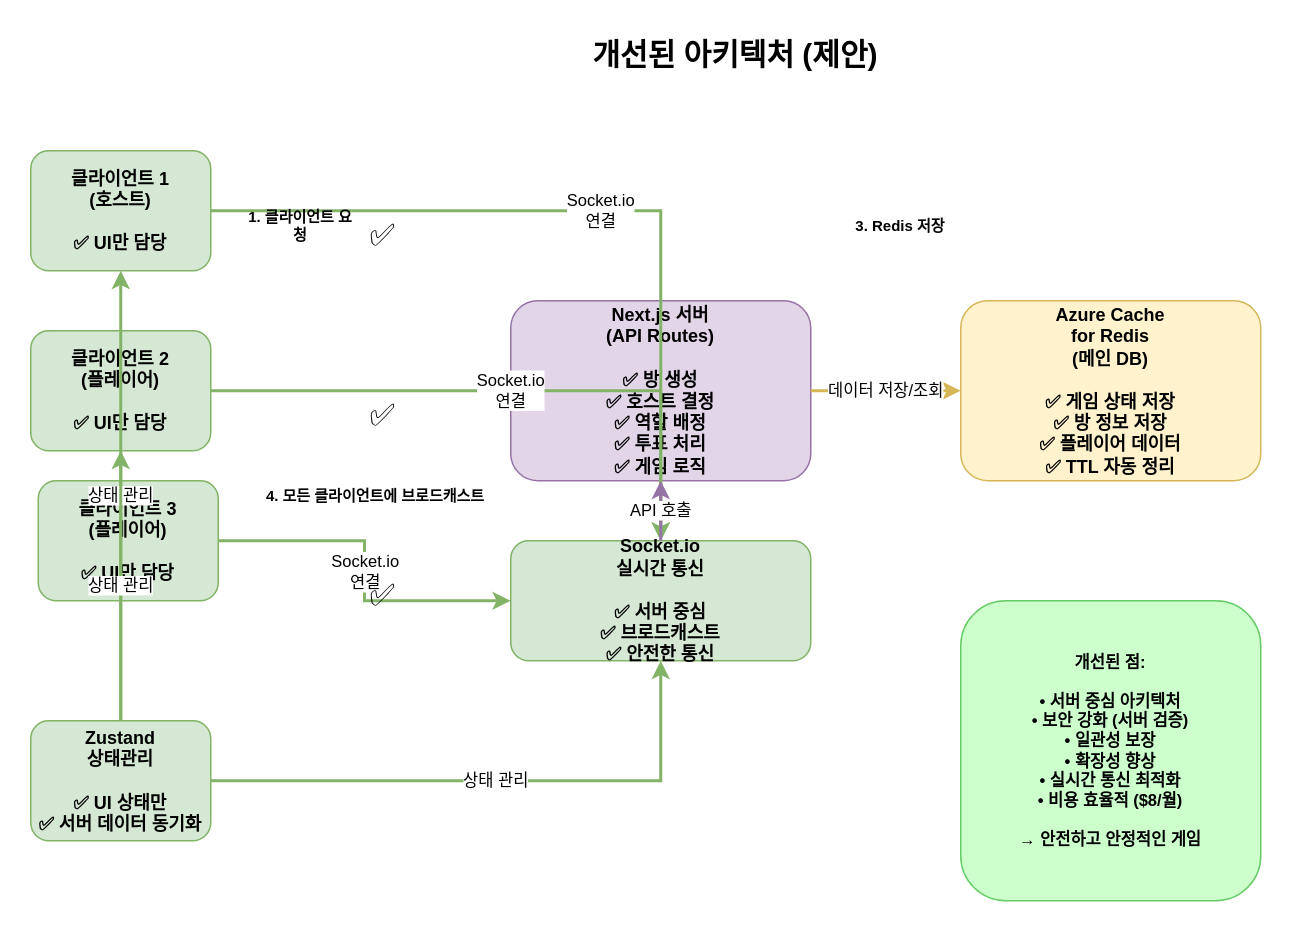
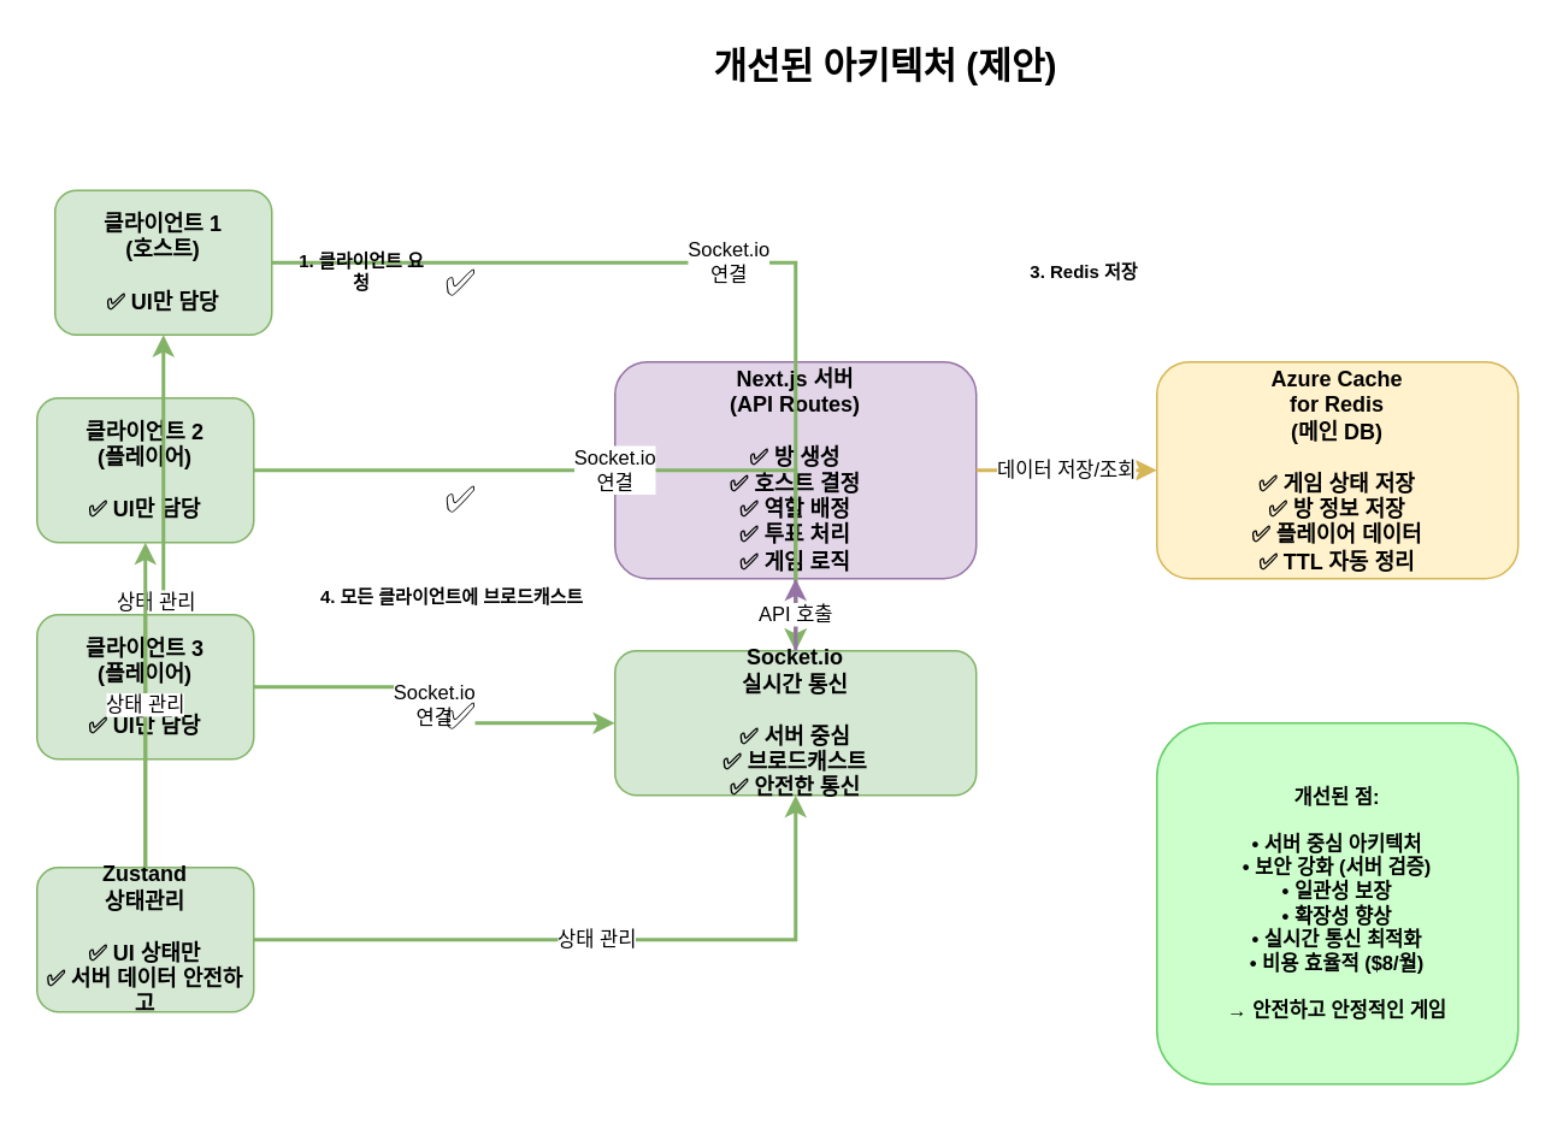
- <mxCell id="3" value="클라이언트 1&#10;(호스트)&#10;&#10;✅ UI만 담당" style="rounded=1;whiteSpace=wrap;html=1;fillColor=#d5e8d4;strokeColor=#82b366;fontSize=12;fontStyle=1;" parent="1" vertex="1"><mxGeometry x="20" y="100" width="120" height="80" as="geometry" /></mxCell>
+ <mxCell id="3" value="클라이언트 1&#10;(호스트)&#10;&#10;✅ UI만 담당" style="rounded=1;whiteSpace=wrap;html=1;fillColor=#d5e8d4;strokeColor=#82b366;fontSize=12;fontStyle=1;" parent="1" vertex="1"><mxGeometry x="30" y="105" width="120" height="80" as="geometry" /></mxCell>
- <mxCell id="5" value="클라이언트 3&#10;(플레이어)&#10;&#10;✅ UI만 담당" style="rounded=1;whiteSpace=wrap;html=1;fillColor=#d5e8d4;strokeColor=#82b366;fontSize=12;fontStyle=1;" parent="1" vertex="1"><mxGeometry x="25" y="320" width="120" height="80" as="geometry" /></mxCell>
+ <mxCell id="5" value="클라이언트 3&#10;(플레이어)&#10;&#10;✅ UI만 담당" style="rounded=1;whiteSpace=wrap;html=1;fillColor=#d5e8d4;strokeColor=#82b366;fontSize=12;fontStyle=1;" parent="1" vertex="1"><mxGeometry x="20" y="340" width="120" height="80" as="geometry" /></mxCell>
- <mxCell id="9" value="Zustand&#10;상태관리&#10;&#10;✅ UI 상태만&#10;✅ 서버 데이터 동기화" style="rounded=1;whiteSpace=wrap;html=1;fillColor=#d5e8d4;strokeColor=#82b366;fontSize=12;fontStyle=1;" parent="1" vertex="1"><mxGeometry x="20" y="480" width="120" height="80" as="geometry" /></mxCell>
+ <mxCell id="9" value="Zustand&#10;상태관리&#10;&#10;✅ UI 상태만&#10;✅ 서버 데이터 안전하고" style="rounded=1;whiteSpace=wrap;html=1;fillColor=#d5e8d4;strokeColor=#82b366;fontSize=12;fontStyle=1;" parent="1" vertex="1"><mxGeometry x="20" y="480" width="120" height="80" as="geometry" /></mxCell>
